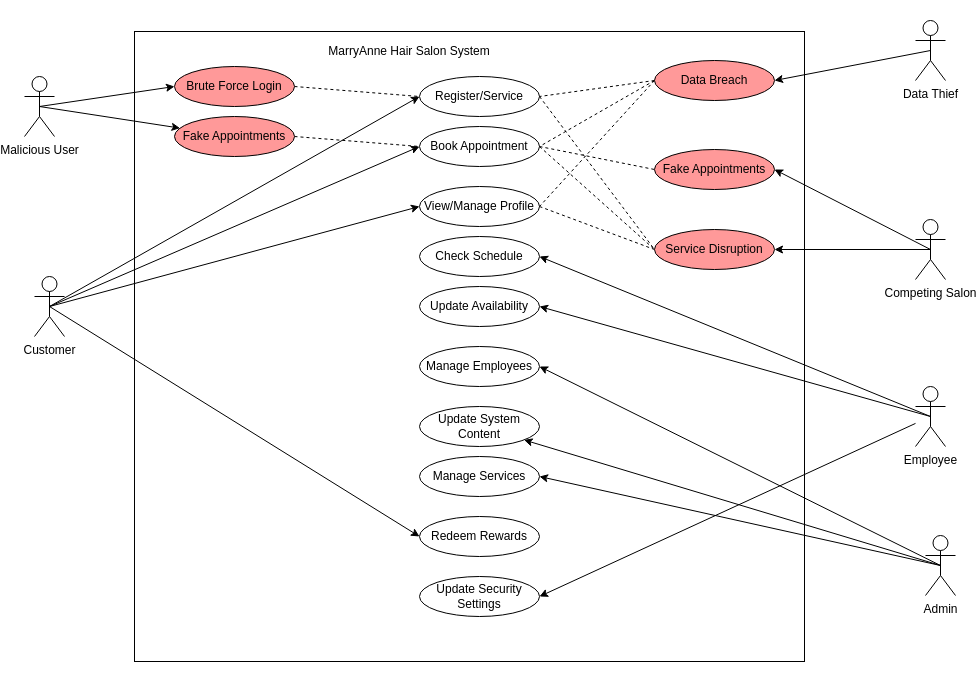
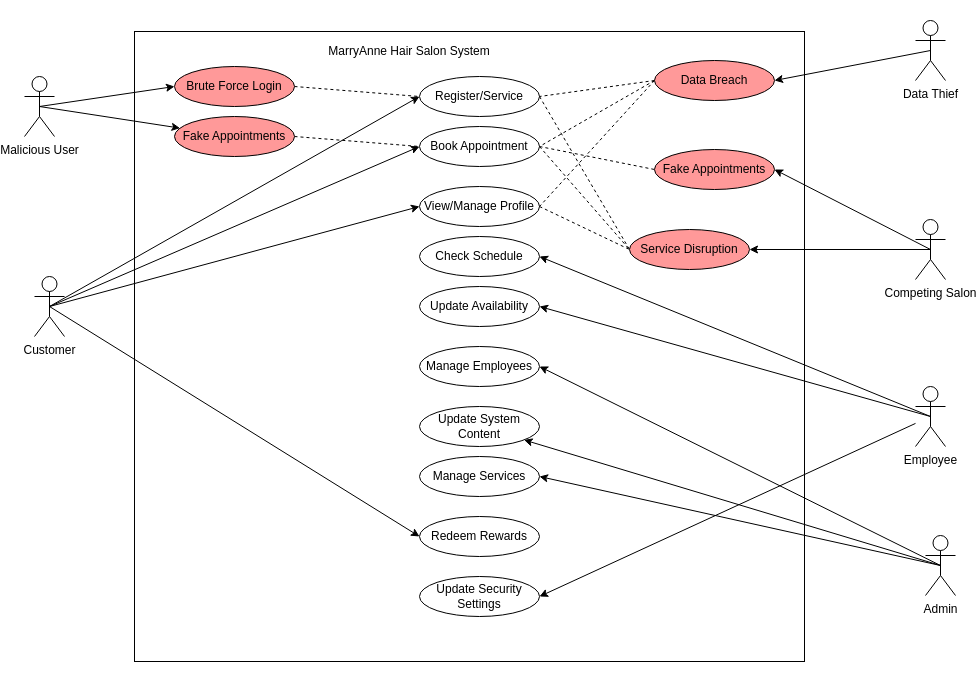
- <mxCell id="46" value="&lt;font color=&quot;#030303&quot;&gt;Service Disruption&lt;/font&gt;" style="ellipse;whiteSpace=wrap;html=1;gradientColor=none;fillColor=#FF9999;" vertex="1" parent="1"><mxGeometry x="650" y="229" width="120" height="40" as="geometry" /></mxCell>
+ <mxCell id="46" value="&lt;font color=&quot;#030303&quot;&gt;Service Disruption&lt;/font&gt;" style="ellipse;whiteSpace=wrap;html=1;gradientColor=none;fillColor=#FF9999;" vertex="1" parent="1"><mxGeometry x="625" y="229" width="120" height="40" as="geometry" /></mxCell>
